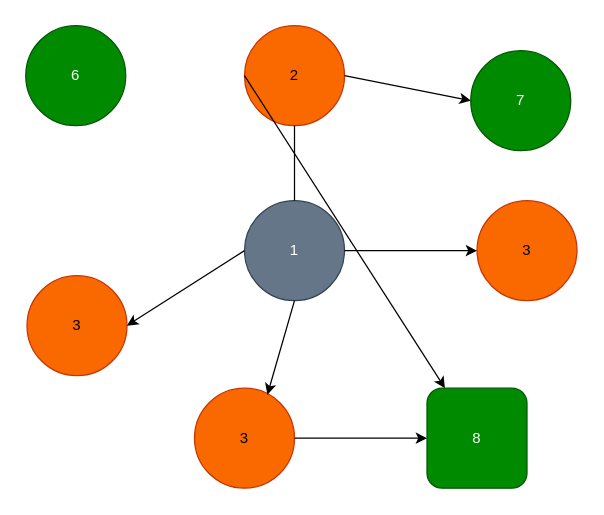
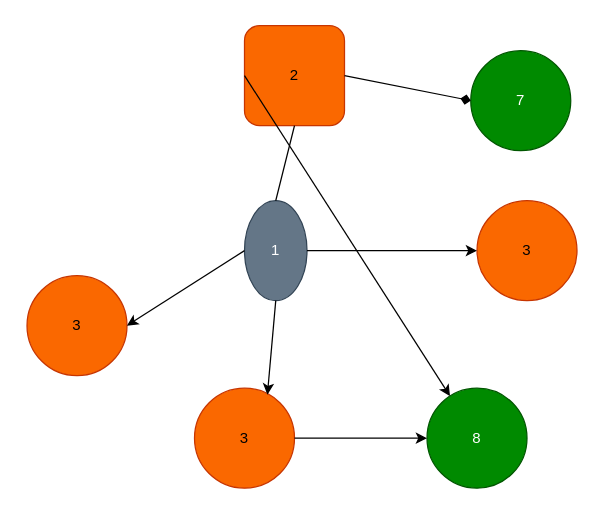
- <mxCell id="3" value="6" style="ellipse;whiteSpace=wrap;html=1;aspect=fixed;fillColor=#008a00;fontColor=#ffffff;strokeColor=#005700;" parent="1" vertex="1"><mxGeometry x="20" y="20" width="80" height="80" as="geometry" /></mxCell>
- <mxCell id="5" value="2" style="ellipse;whiteSpace=wrap;html=1;aspect=fixed;fillColor=#fa6800;fontColor=#000000;strokeColor=#C73500;" parent="1" vertex="1"><mxGeometry x="195" y="20" width="80" height="80" as="geometry" /></mxCell>
+ <mxCell id="5" value="2" style="whiteSpace=wrap;html=1;aspect=fixed;fillColor=#fa6800;fontColor=#000000;strokeColor=#C73500;rounded=1;" parent="1" vertex="1"><mxGeometry x="195" y="20" width="80" height="80" as="geometry" /></mxCell>
- <mxCell id="8" value="" style="endArrow=classic;html=1;rounded=0;exitX=1;exitY=0.5;exitDx=0;exitDy=0;entryX=0;entryY=0.5;entryDx=0;entryDy=0;" parent="1" source="5" target="4" edge="1"><mxGeometry width="50" height="50" relative="1" as="geometry"><mxPoint x="255" y="180" as="sourcePoint" /><mxPoint x="255" y="120" as="targetPoint" /></mxGeometry></mxCell>
+ <mxCell id="8" value="" style="endArrow=diamond;html=1;rounded=0;exitX=1;exitY=0.5;exitDx=0;exitDy=0;entryX=0;entryY=0.5;entryDx=0;entryDy=0;" parent="1" source="5" target="4" edge="1"><mxGeometry width="50" height="50" relative="1" as="geometry"><mxPoint x="255" y="180" as="sourcePoint" /><mxPoint x="255" y="120" as="targetPoint" /></mxGeometry></mxCell>
- <mxCell id="2" value="1" style="ellipse;whiteSpace=wrap;html=1;aspect=fixed;fillColor=#647687;fontColor=#ffffff;strokeColor=#314354;" parent="1" vertex="1"><mxGeometry x="195" y="160" width="80" height="80" as="geometry" /></mxCell>
+ <mxCell id="2" value="1" style="ellipse;whiteSpace=wrap;html=1;aspect=fixed;fillColor=#647687;fontColor=#ffffff;strokeColor=#314354;" parent="1" vertex="1"><mxGeometry x="195" y="160" width="50" height="80" as="geometry" /></mxCell>
- <mxCell id="15" value="8" style="whiteSpace=wrap;html=1;aspect=fixed;fillColor=#008a00;fontColor=#ffffff;strokeColor=#005700;rounded=1;" parent="1" vertex="1"><mxGeometry x="341" y="310" width="80" height="80" as="geometry" /></mxCell>
+ <mxCell id="15" value="8" style="ellipse;whiteSpace=wrap;html=1;aspect=fixed;fillColor=#008a00;fontColor=#ffffff;strokeColor=#005700;" parent="1" vertex="1"><mxGeometry x="341" y="310" width="80" height="80" as="geometry" /></mxCell>
